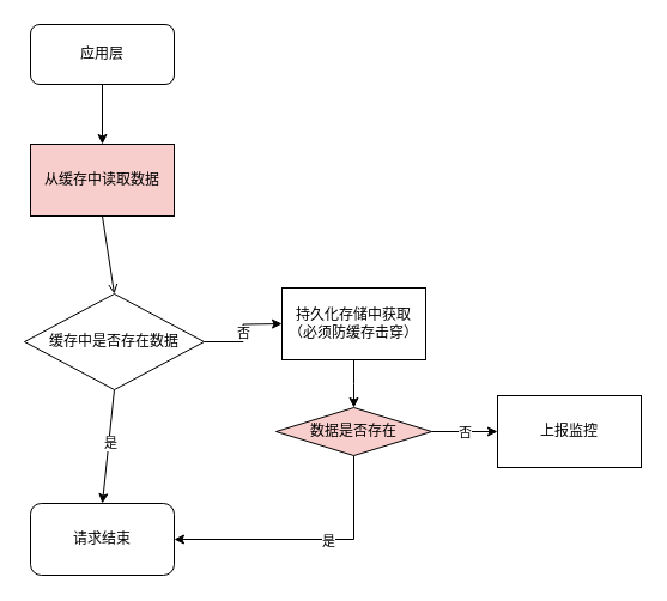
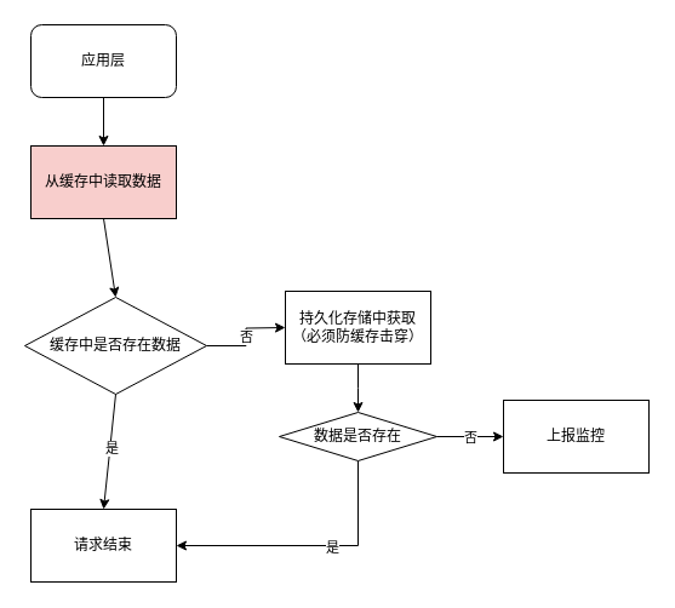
- <mxCell id="2" value="应用层" style="rounded=1;whiteSpace=wrap;html=1;" vertex="1" parent="1"><mxGeometry x="25" y="20" width="120" height="50" as="geometry" /></mxCell>
+ <mxCell id="2" value="应用层" style="rounded=1;whiteSpace=wrap;html=1;" vertex="1" parent="1"><mxGeometry x="25" y="20" width="120" height="60" as="geometry" /></mxCell>
- <mxCell id="7" value="" style="endArrow=open;html=1;rounded=0;exitX=0.5;exitY=1;exitDx=0;exitDy=0;entryX=0.5;entryY=0;entryDx=0;entryDy=0;" edge="1" parent="1" source="3" target="6"><mxGeometry width="50" height="50" relative="1" as="geometry"><mxPoint x="135" y="280" as="sourcePoint" /><mxPoint x="185" y="230" as="targetPoint" /></mxGeometry></mxCell>
+ <mxCell id="7" value="" style="endArrow=classic;html=1;rounded=0;exitX=0.5;exitY=1;exitDx=0;exitDy=0;entryX=0.5;entryY=0;entryDx=0;entryDy=0;" edge="1" parent="1" source="3" target="6"><mxGeometry width="50" height="50" relative="1" as="geometry"><mxPoint x="135" y="280" as="sourcePoint" /><mxPoint x="185" y="230" as="targetPoint" /></mxGeometry></mxCell>
- <mxCell id="16" value="数据是否存在" style="rhombus;whiteSpace=wrap;html=1;fillColor=#f8cecc;" vertex="1" parent="1"><mxGeometry x="230" y="340" width="130" height="40" as="geometry" /></mxCell>
+ <mxCell id="16" value="数据是否存在" style="rhombus;whiteSpace=wrap;html=1;" vertex="1" parent="1"><mxGeometry x="230" y="340" width="130" height="40" as="geometry" /></mxCell>
- <mxCell id="10" value="请求结束" style="rounded=1;whiteSpace=wrap;html=1;" vertex="1" parent="1"><mxGeometry x="25" y="420" width="120" height="60" as="geometry" /></mxCell>
+ <mxCell id="10" value="请求结束" style="whiteSpace=wrap;html=1;rounded=0;" vertex="1" parent="1"><mxGeometry x="25" y="420" width="120" height="60" as="geometry" /></mxCell>
